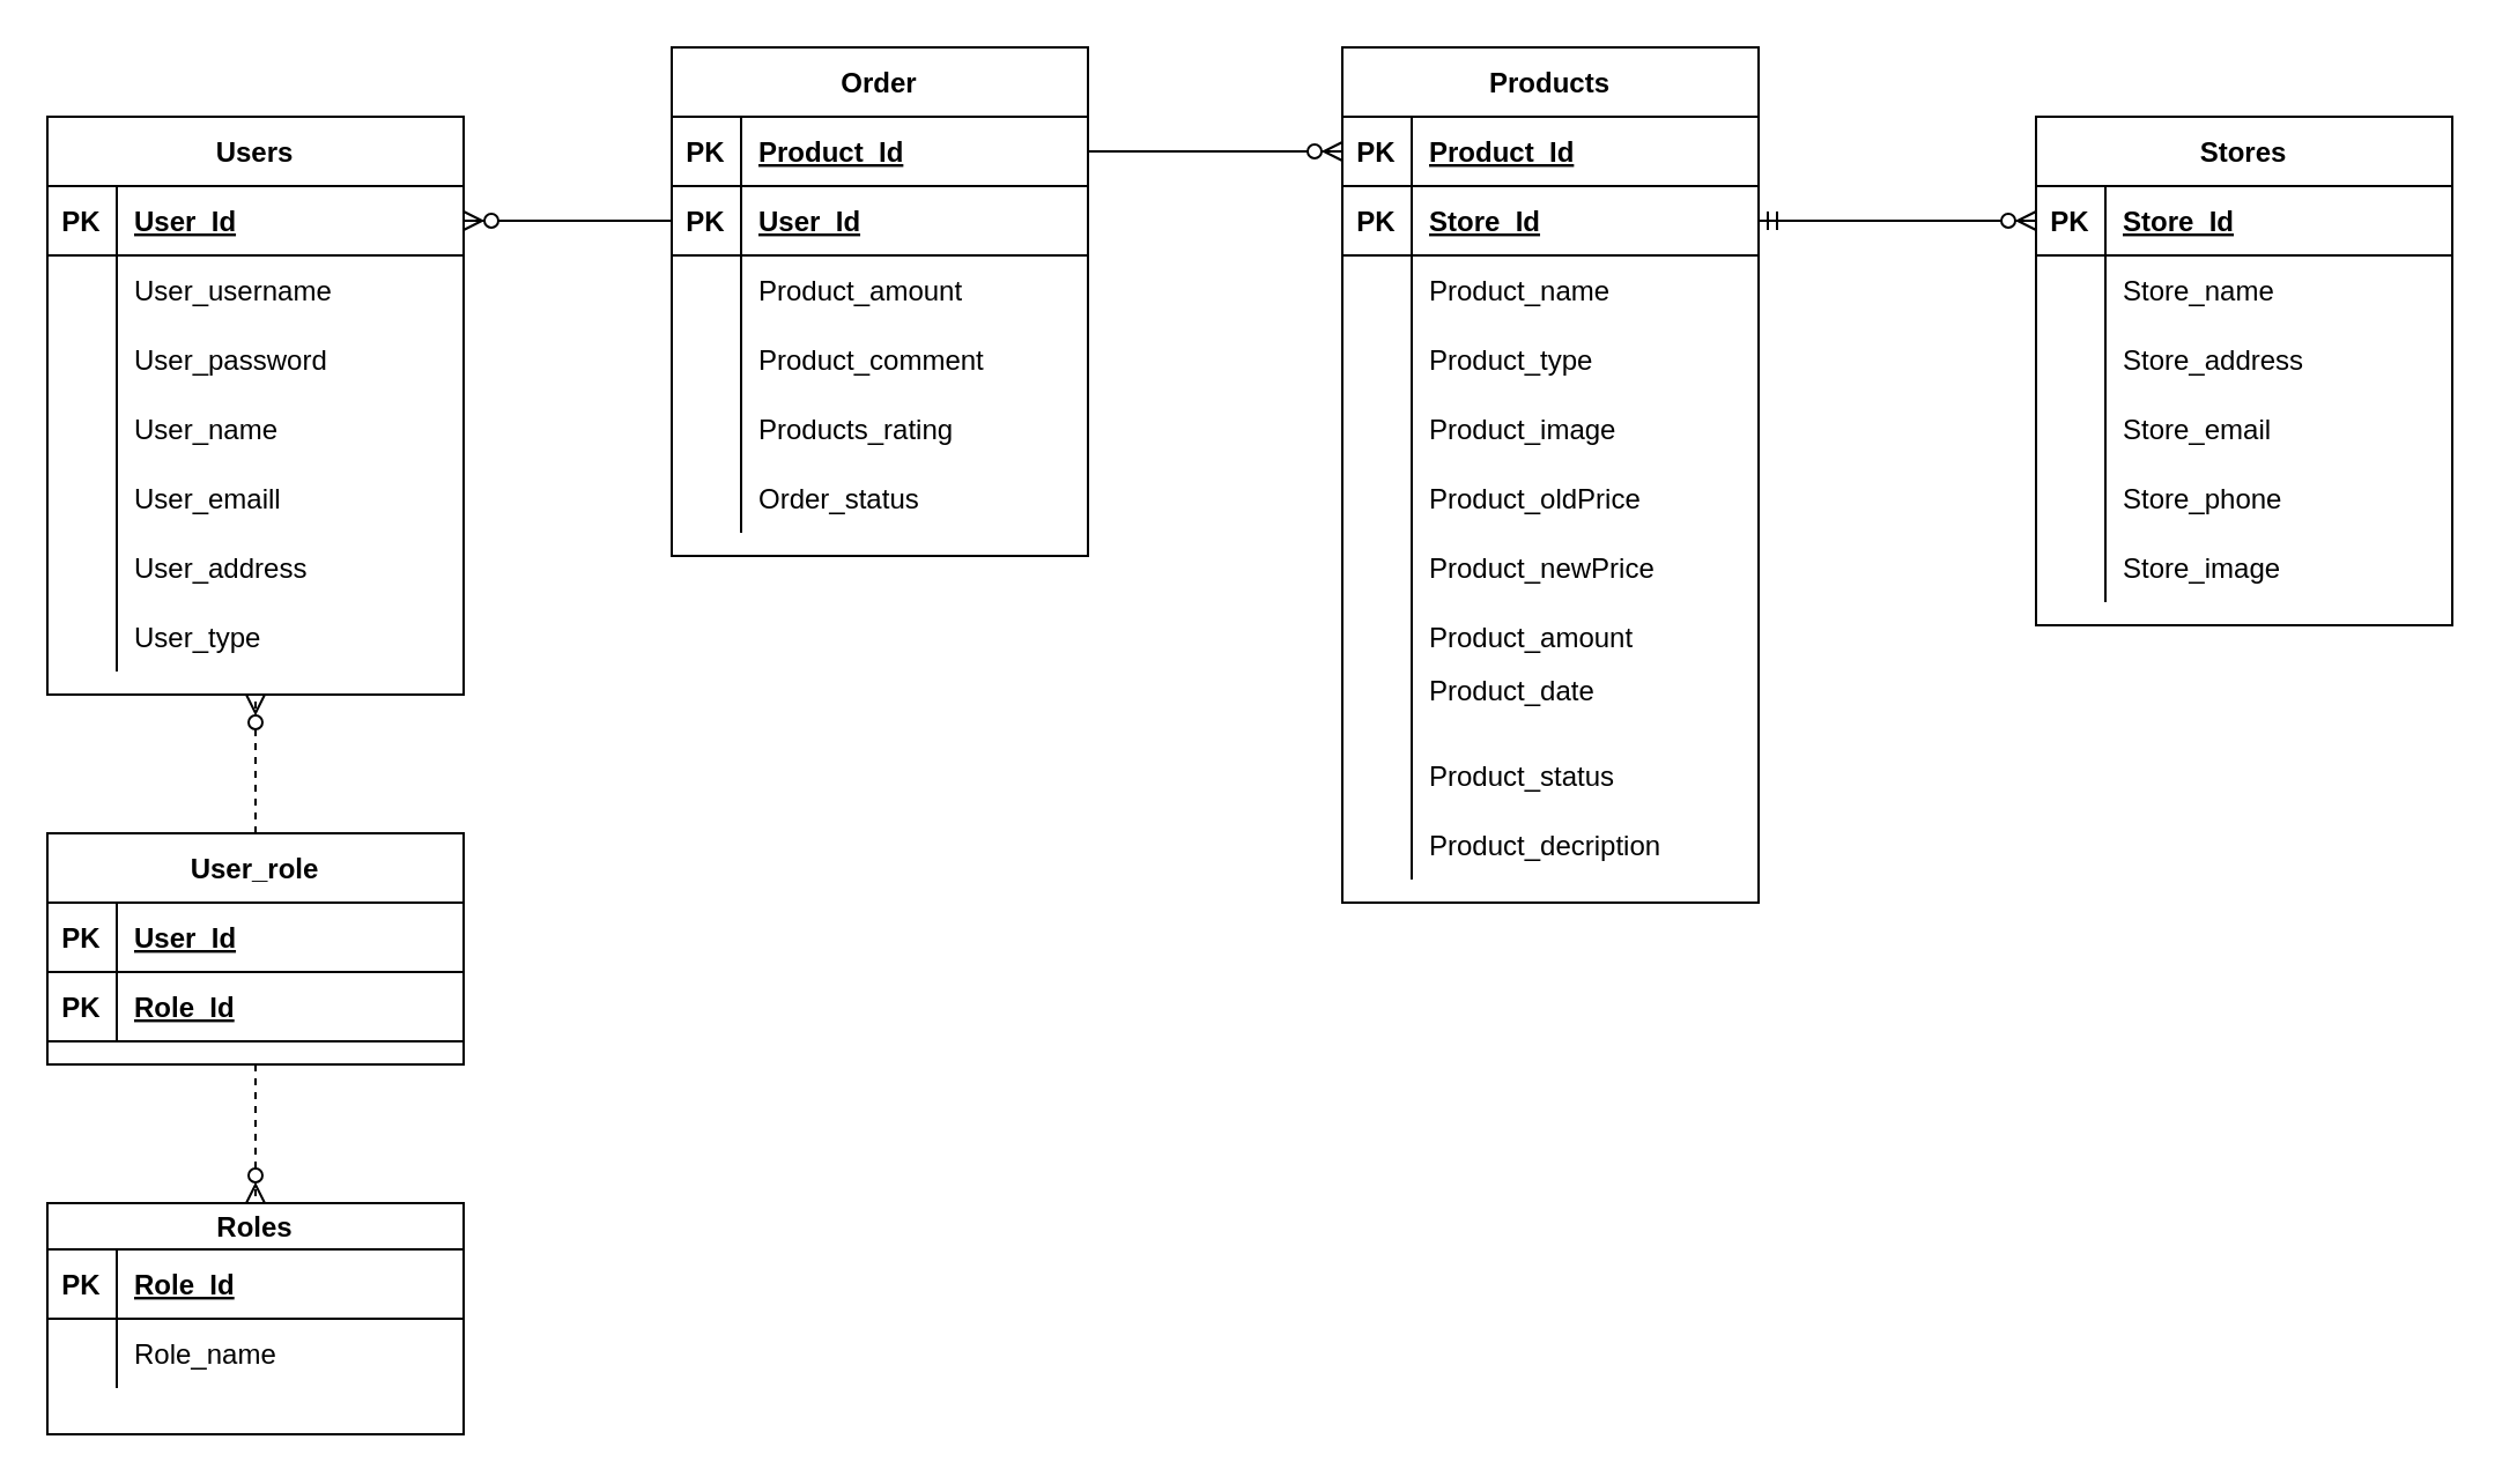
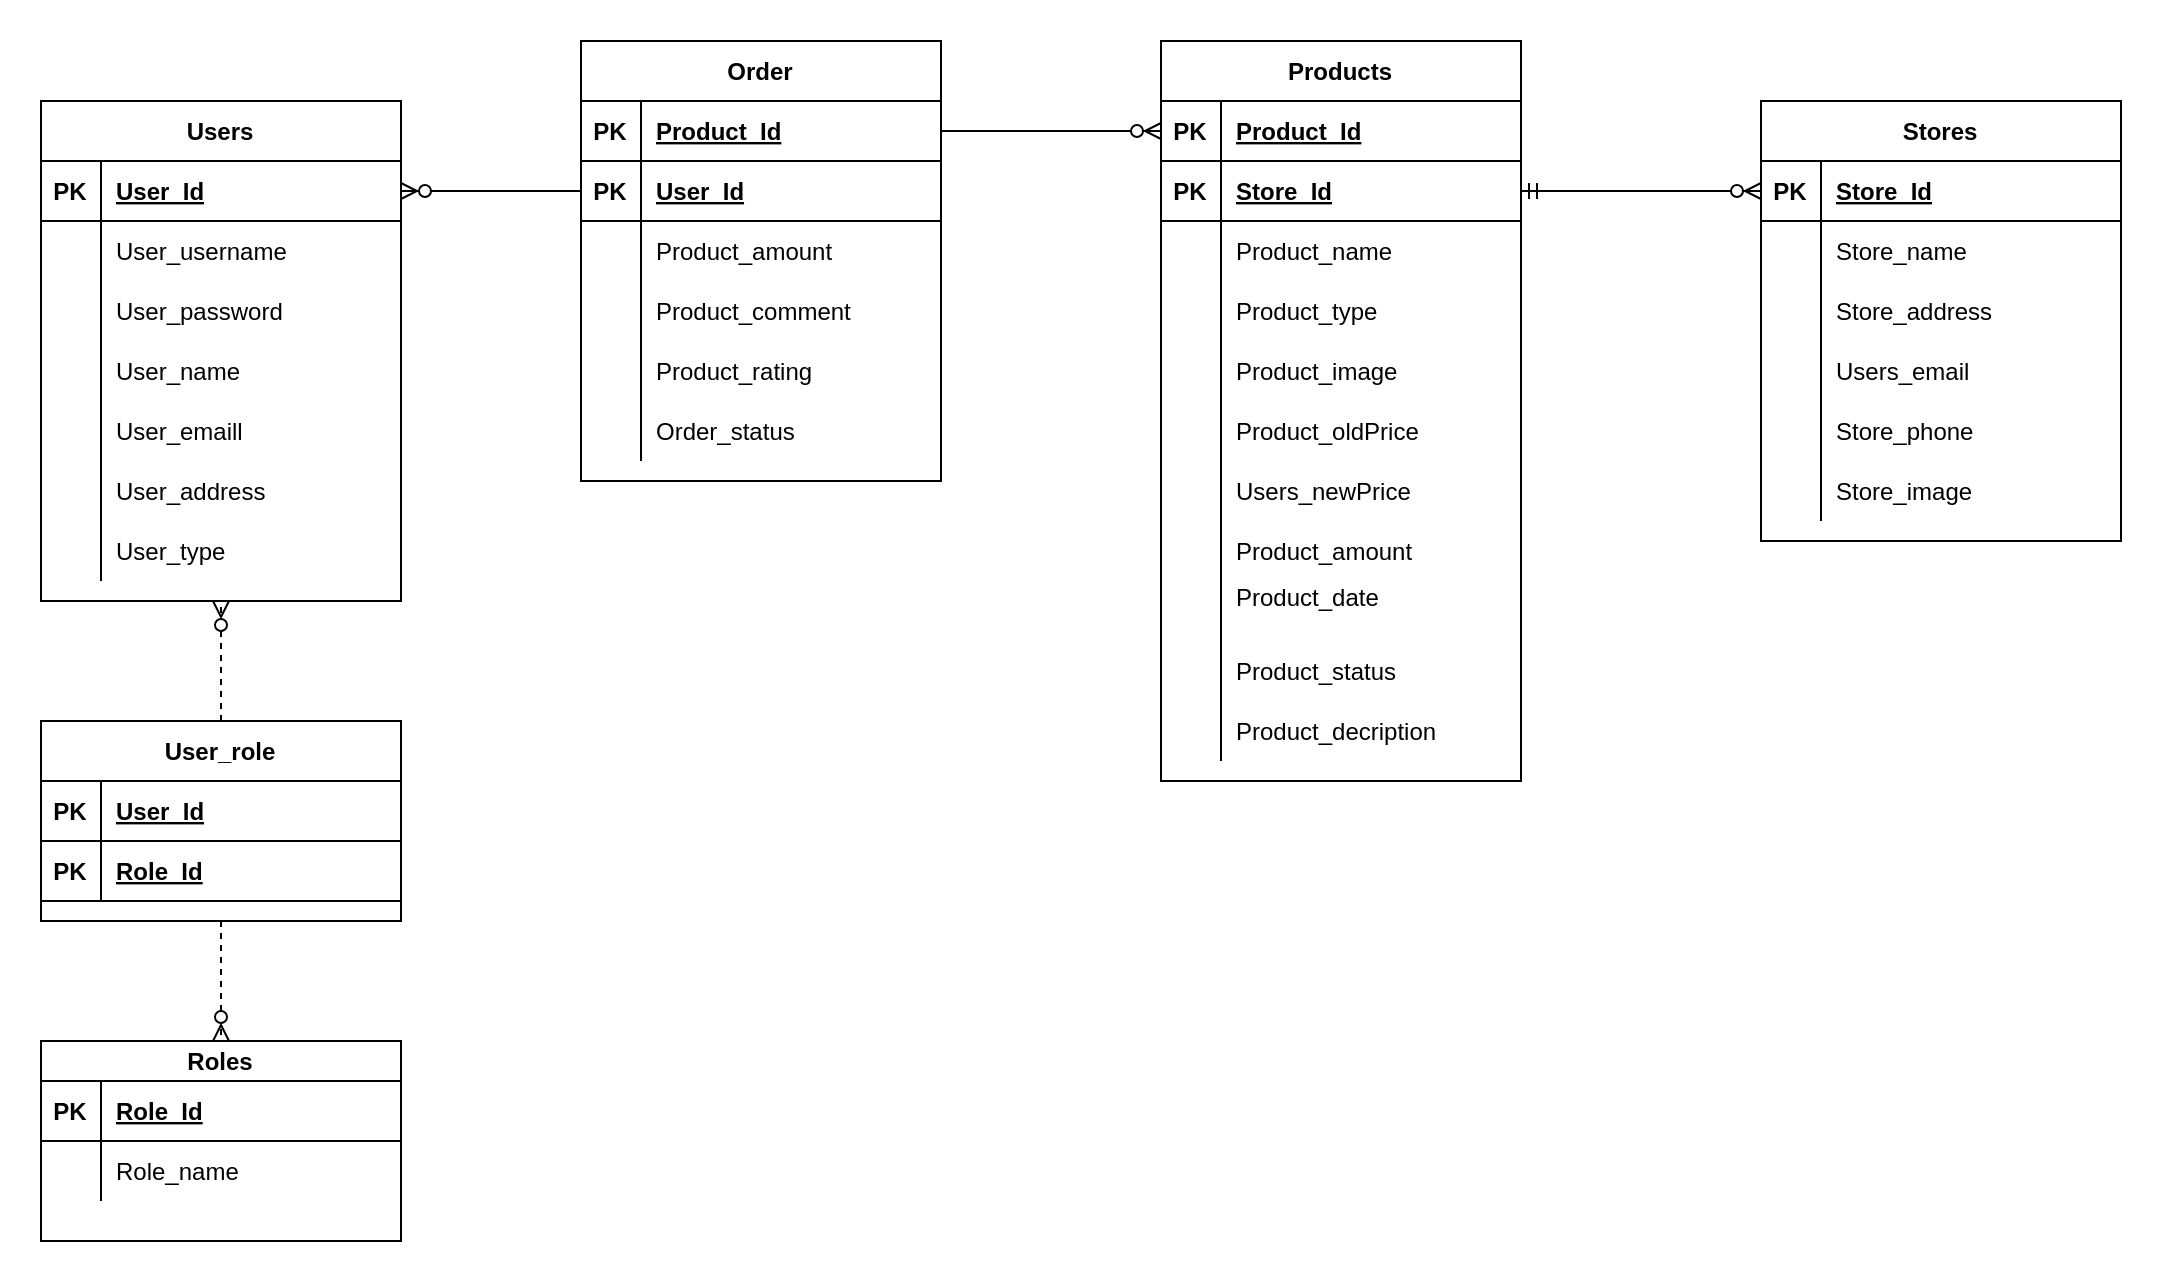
- <mxCell id="92" value="Products_rating" style="shape=partialRectangle;connectable=0;fillColor=none;top=0;left=0;bottom=0;right=0;align=left;spacingLeft=6;overflow=hidden;" parent="90" vertex="1"><mxGeometry x="30" width="150" height="30" as="geometry"><mxRectangle width="150" height="30" as="alternateBounds" /></mxGeometry></mxCell>
+ <mxCell id="92" value="Product_rating" style="shape=partialRectangle;connectable=0;fillColor=none;top=0;left=0;bottom=0;right=0;align=left;spacingLeft=6;overflow=hidden;" parent="90" vertex="1"><mxGeometry x="30" width="150" height="30" as="geometry"><mxRectangle width="150" height="30" as="alternateBounds" /></mxGeometry></mxCell>
- <mxCell id="48" value="Store_email" style="shape=partialRectangle;connectable=0;fillColor=none;top=0;left=0;bottom=0;right=0;align=left;spacingLeft=6;overflow=hidden;" vertex="1" parent="46"><mxGeometry x="30" width="150" height="30" as="geometry"><mxRectangle width="150" height="30" as="alternateBounds" /></mxGeometry></mxCell>
+ <mxCell id="48" value="Users_email" style="shape=partialRectangle;connectable=0;fillColor=none;top=0;left=0;bottom=0;right=0;align=left;spacingLeft=6;overflow=hidden;" vertex="1" parent="46"><mxGeometry x="30" width="150" height="30" as="geometry"><mxRectangle width="150" height="30" as="alternateBounds" /></mxGeometry></mxCell>
- <mxCell id="23" value="Product_newPrice" style="shape=partialRectangle;connectable=0;fillColor=none;top=0;left=0;bottom=0;right=0;align=left;spacingLeft=6;overflow=hidden;" parent="21" vertex="1"><mxGeometry x="30" width="150" height="30" as="geometry"><mxRectangle width="150" height="30" as="alternateBounds" /></mxGeometry></mxCell>
+ <mxCell id="23" value="Users_newPrice" style="shape=partialRectangle;connectable=0;fillColor=none;top=0;left=0;bottom=0;right=0;align=left;spacingLeft=6;overflow=hidden;" parent="21" vertex="1"><mxGeometry x="30" width="150" height="30" as="geometry"><mxRectangle width="150" height="30" as="alternateBounds" /></mxGeometry></mxCell>
